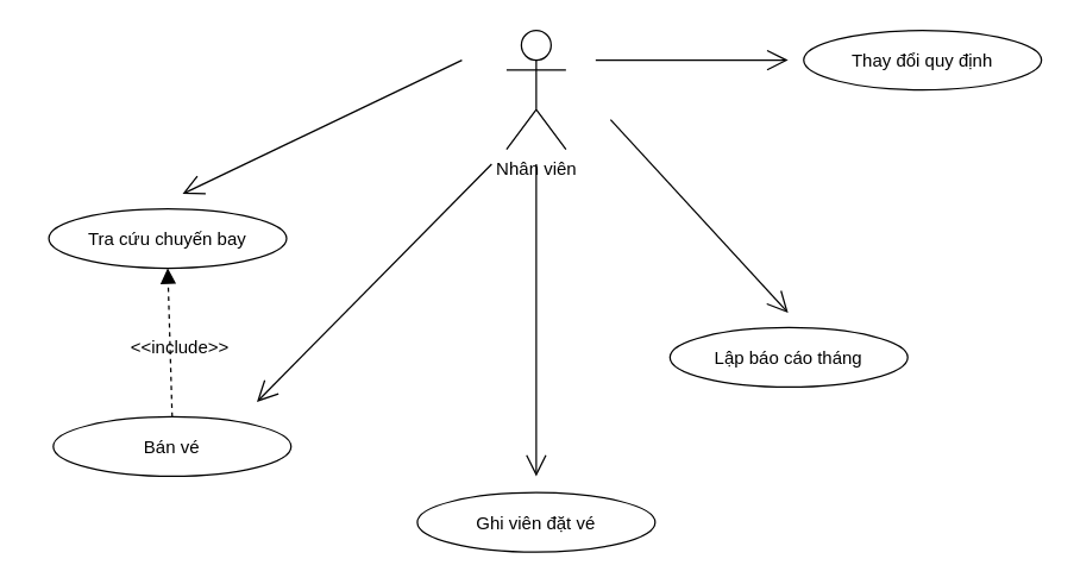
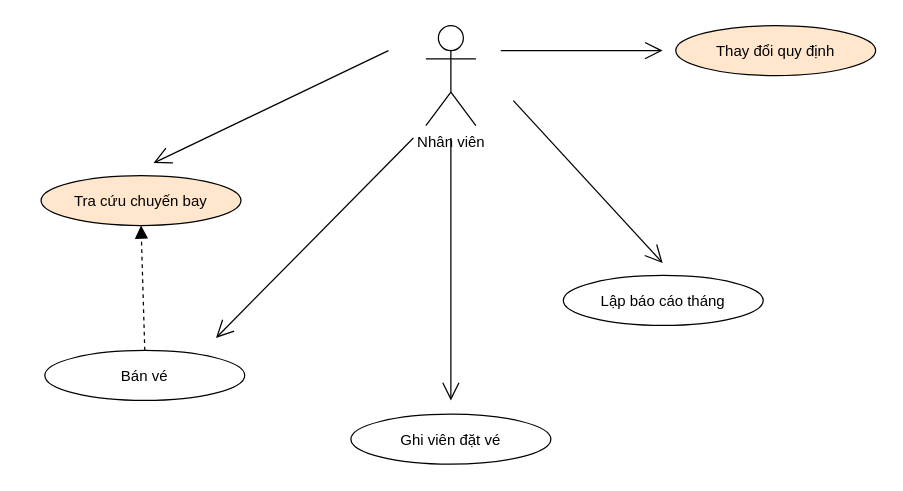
- <mxCell id="13" value="Thay đổi quy định" style="ellipse;fillColor=#ffffff;strokeColor=#000000;" vertex="1" parent="1"><mxGeometry x="540" y="20" width="160" height="40" as="geometry" /></mxCell>
+ <mxCell id="13" value="Thay đổi quy định" style="ellipse;fillColor=#ffe6cc;strokeColor=#000000;" vertex="1" parent="1"><mxGeometry x="540" y="20" width="160" height="40" as="geometry" /></mxCell>
- <mxCell id="4" value="Tra cứu chuyến bay" style="ellipse;fillColor=#ffffff;strokeColor=#000000;" vertex="1" parent="1"><mxGeometry x="32" y="140" width="160" height="40" as="geometry" /></mxCell>
+ <mxCell id="4" value="Tra cứu chuyến bay" style="ellipse;fillColor=#ffe6cc;strokeColor=#000000;" vertex="1" parent="1"><mxGeometry x="32" y="140" width="160" height="40" as="geometry" /></mxCell>
- <mxCell id="8" value="&amp;lt;&amp;lt;include&amp;gt;&amp;gt;" style="text;html=1;align=center;" vertex="1" parent="1"><mxGeometry x="20" y="220" width="200" height="25" as="geometry" /></mxCell>
